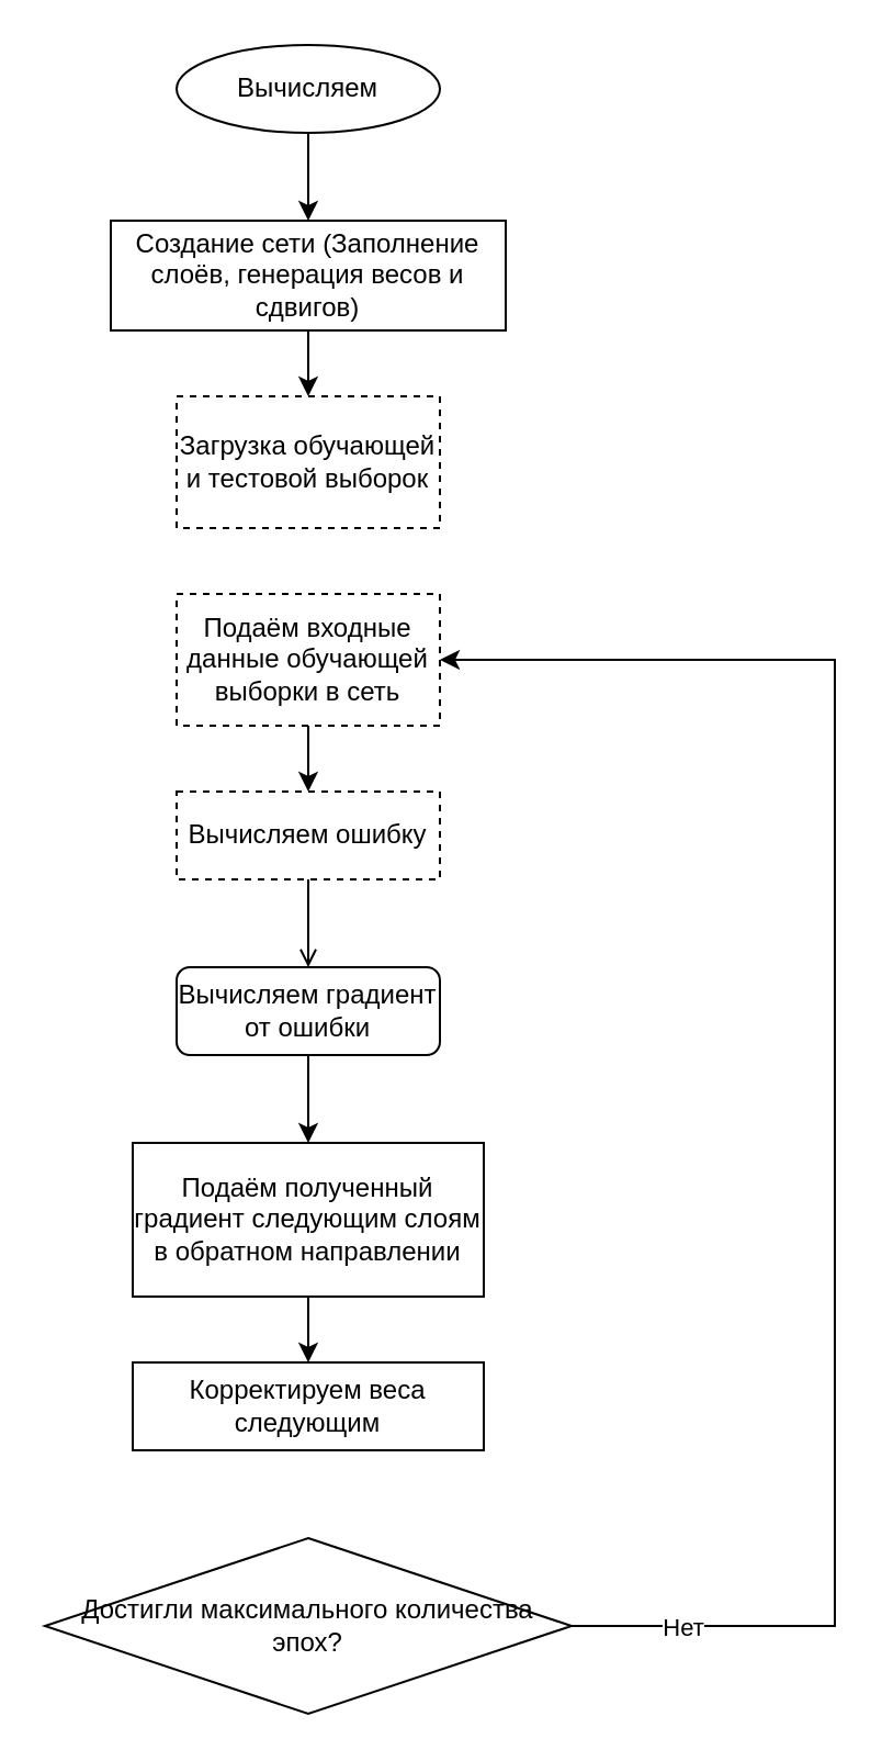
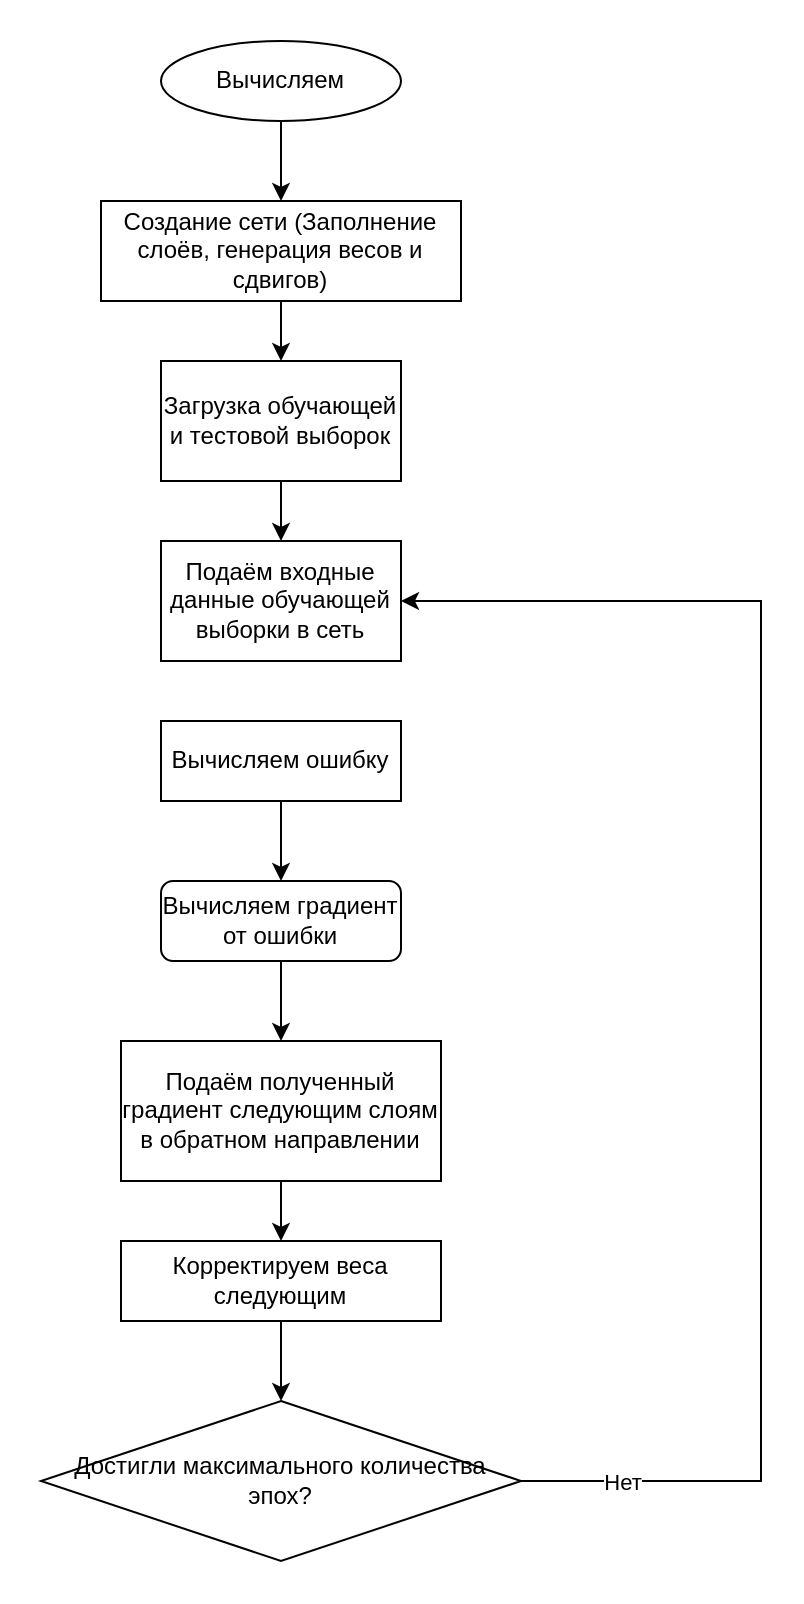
- <mxCell id="7" value="Загрузка обучающей и тестовой выборок" style="rounded=0;whiteSpace=wrap;html=1;dashed=1;" vertex="1" parent="1"><mxGeometry x="80" y="180" width="120" height="60" as="geometry" /></mxCell>
+ <mxCell id="7" value="Загрузка обучающей и тестовой выборок" style="rounded=0;whiteSpace=wrap;html=1;" vertex="1" parent="1"><mxGeometry x="80" y="180" width="120" height="60" as="geometry" /></mxCell>
+ <mxCell id="6" value="" style="edgeStyle=orthogonalEdgeStyle;rounded=0;orthogonalLoop=1;jettySize=auto;html=1;" edge="1" parent="1" source="7" target="9"><mxGeometry relative="1" as="geometry" /></mxCell>
- <mxCell id="9" value="Подаём входные данные обучающей выборки в сеть" style="rounded=0;whiteSpace=wrap;html=1;dashed=1;" vertex="1" parent="1"><mxGeometry x="80" y="270" width="120" height="60" as="geometry" /></mxCell>
+ <mxCell id="9" value="Подаём входные данные обучающей выборки в сеть" style="rounded=0;whiteSpace=wrap;html=1;" vertex="1" parent="1"><mxGeometry x="80" y="270" width="120" height="60" as="geometry" /></mxCell>
- <mxCell id="8" value="" style="edgeStyle=orthogonalEdgeStyle;rounded=0;orthogonalLoop=1;jettySize=auto;html=1;" edge="1" parent="1" source="9" target="11"><mxGeometry relative="1" as="geometry" /></mxCell>
- <mxCell id="11" value="Вычисляем ошибку" style="rounded=0;whiteSpace=wrap;html=1;dashed=1;" vertex="1" parent="1"><mxGeometry x="80" y="360" width="120" height="40" as="geometry" /></mxCell>
+ <mxCell id="11" value="Вычисляем ошибку" style="rounded=0;whiteSpace=wrap;html=1;" vertex="1" parent="1"><mxGeometry x="80" y="360" width="120" height="40" as="geometry" /></mxCell>
- <mxCell id="10" value="" style="edgeStyle=orthogonalEdgeStyle;rounded=0;orthogonalLoop=1;jettySize=auto;html=1;endArrow=open;" edge="1" parent="1" source="11" target="13"><mxGeometry relative="1" as="geometry" /></mxCell>
+ <mxCell id="10" value="" style="edgeStyle=orthogonalEdgeStyle;rounded=0;orthogonalLoop=1;jettySize=auto;html=1;" edge="1" parent="1" source="11" target="13"><mxGeometry relative="1" as="geometry" /></mxCell>
+ <mxCell id="16" value="" style="edgeStyle=orthogonalEdgeStyle;rounded=0;orthogonalLoop=1;jettySize=auto;html=1;" edge="1" parent="1" source="17" target="20"><mxGeometry relative="1" as="geometry" /></mxCell>
